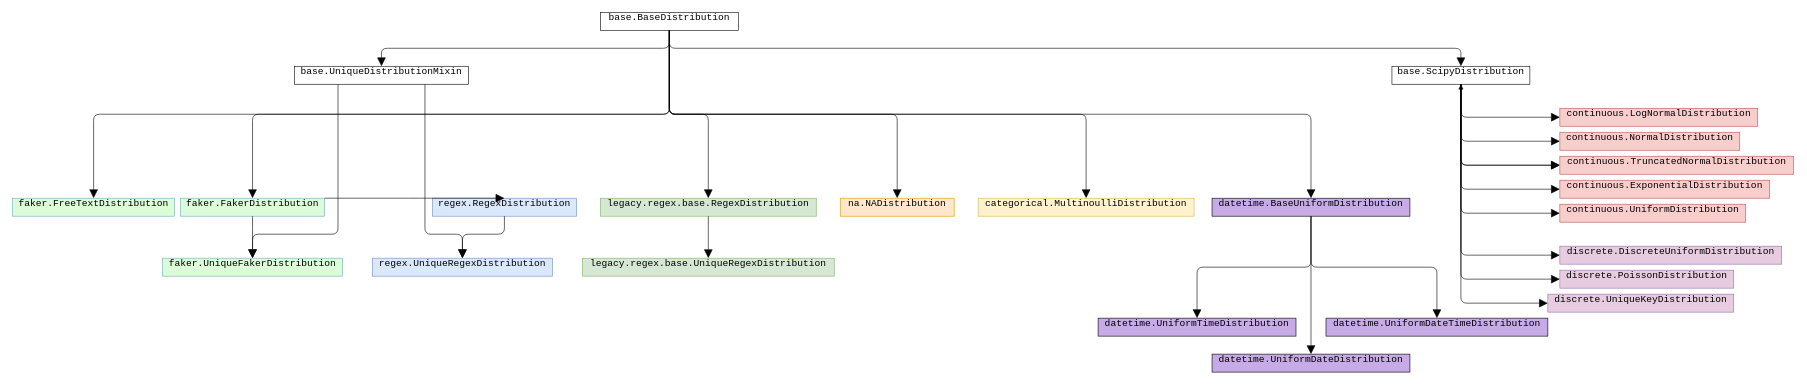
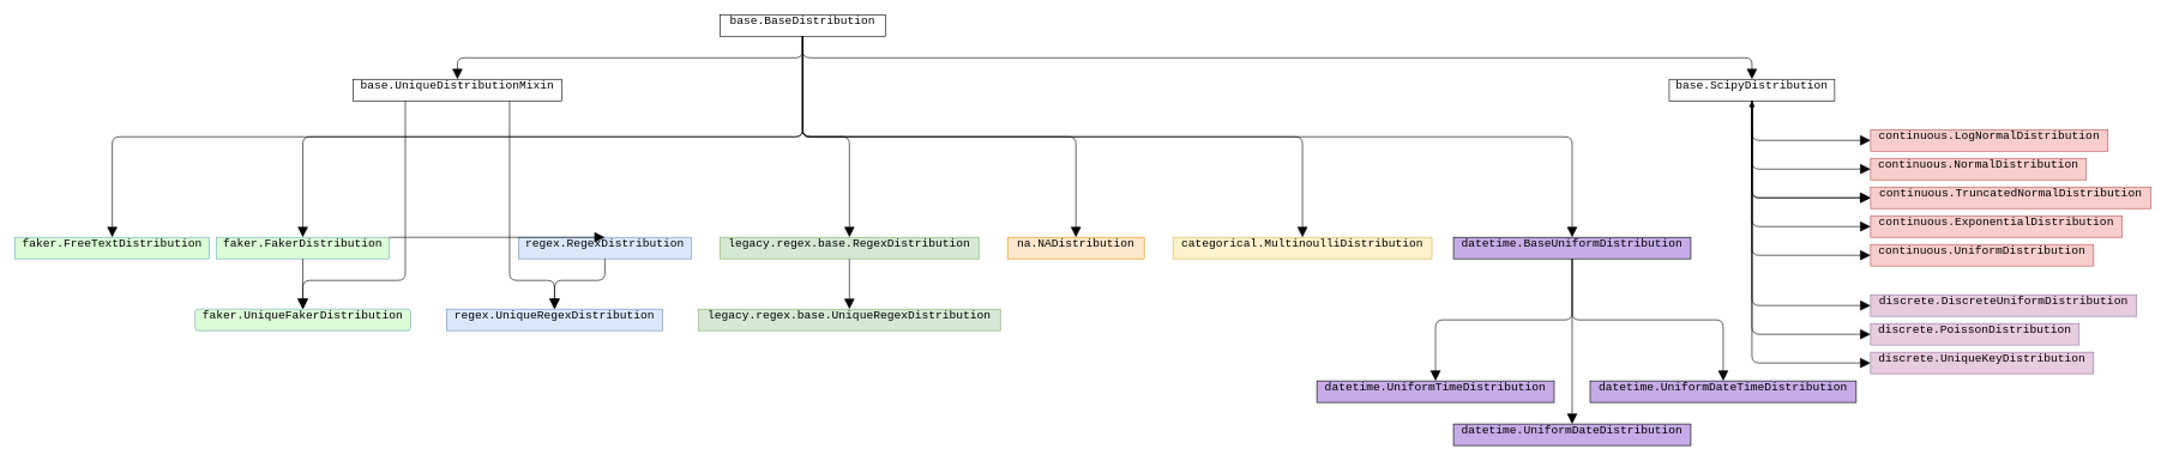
- <mxCell id="19" value="faker.UniqueFakerDistribution" style="verticalAlign=middle;align=center;overflow=fill;html=1;rounded=0;shadow=0;comic=0;strokeWidth=1;fontFamily=Courier New;horizontal=1;fontSize=16;fillColor=#DBFCD6;strokeColor=#6DACBF;" parent="1" vertex="1"><mxGeometry x="270" y="430" width="300" height="30" as="geometry" /></mxCell>
+ <mxCell id="19" value="faker.UniqueFakerDistribution" style="verticalAlign=middle;align=center;overflow=fill;html=1;shadow=0;comic=0;strokeWidth=1;fontFamily=Courier New;horizontal=1;fontSize=16;fillColor=#DBFCD6;strokeColor=#6DACBF;rounded=1;" parent="1" vertex="1"><mxGeometry x="270" y="430" width="300" height="30" as="geometry" /></mxCell>
- <mxCell id="16" value="discrete.UniqueKeyDistribution" style="verticalAlign=middle;align=center;overflow=fill;html=1;rounded=0;shadow=0;comic=0;strokeWidth=1;fontFamily=Courier New;horizontal=1;fontSize=16;fillColor=#E7CBDF;strokeColor=#9673a6;" parent="1" vertex="1"><mxGeometry x="2580" y="490" width="310" height="30" as="geometry" /></mxCell>
+ <mxCell id="16" value="discrete.UniqueKeyDistribution" style="verticalAlign=middle;align=center;overflow=fill;html=1;rounded=0;shadow=0;comic=0;strokeWidth=1;fontFamily=Courier New;horizontal=1;fontSize=16;fillColor=#E7CBDF;strokeColor=#9673a6;" parent="1" vertex="1"><mxGeometry x="2600" y="490" width="310" height="30" as="geometry" /></mxCell>
